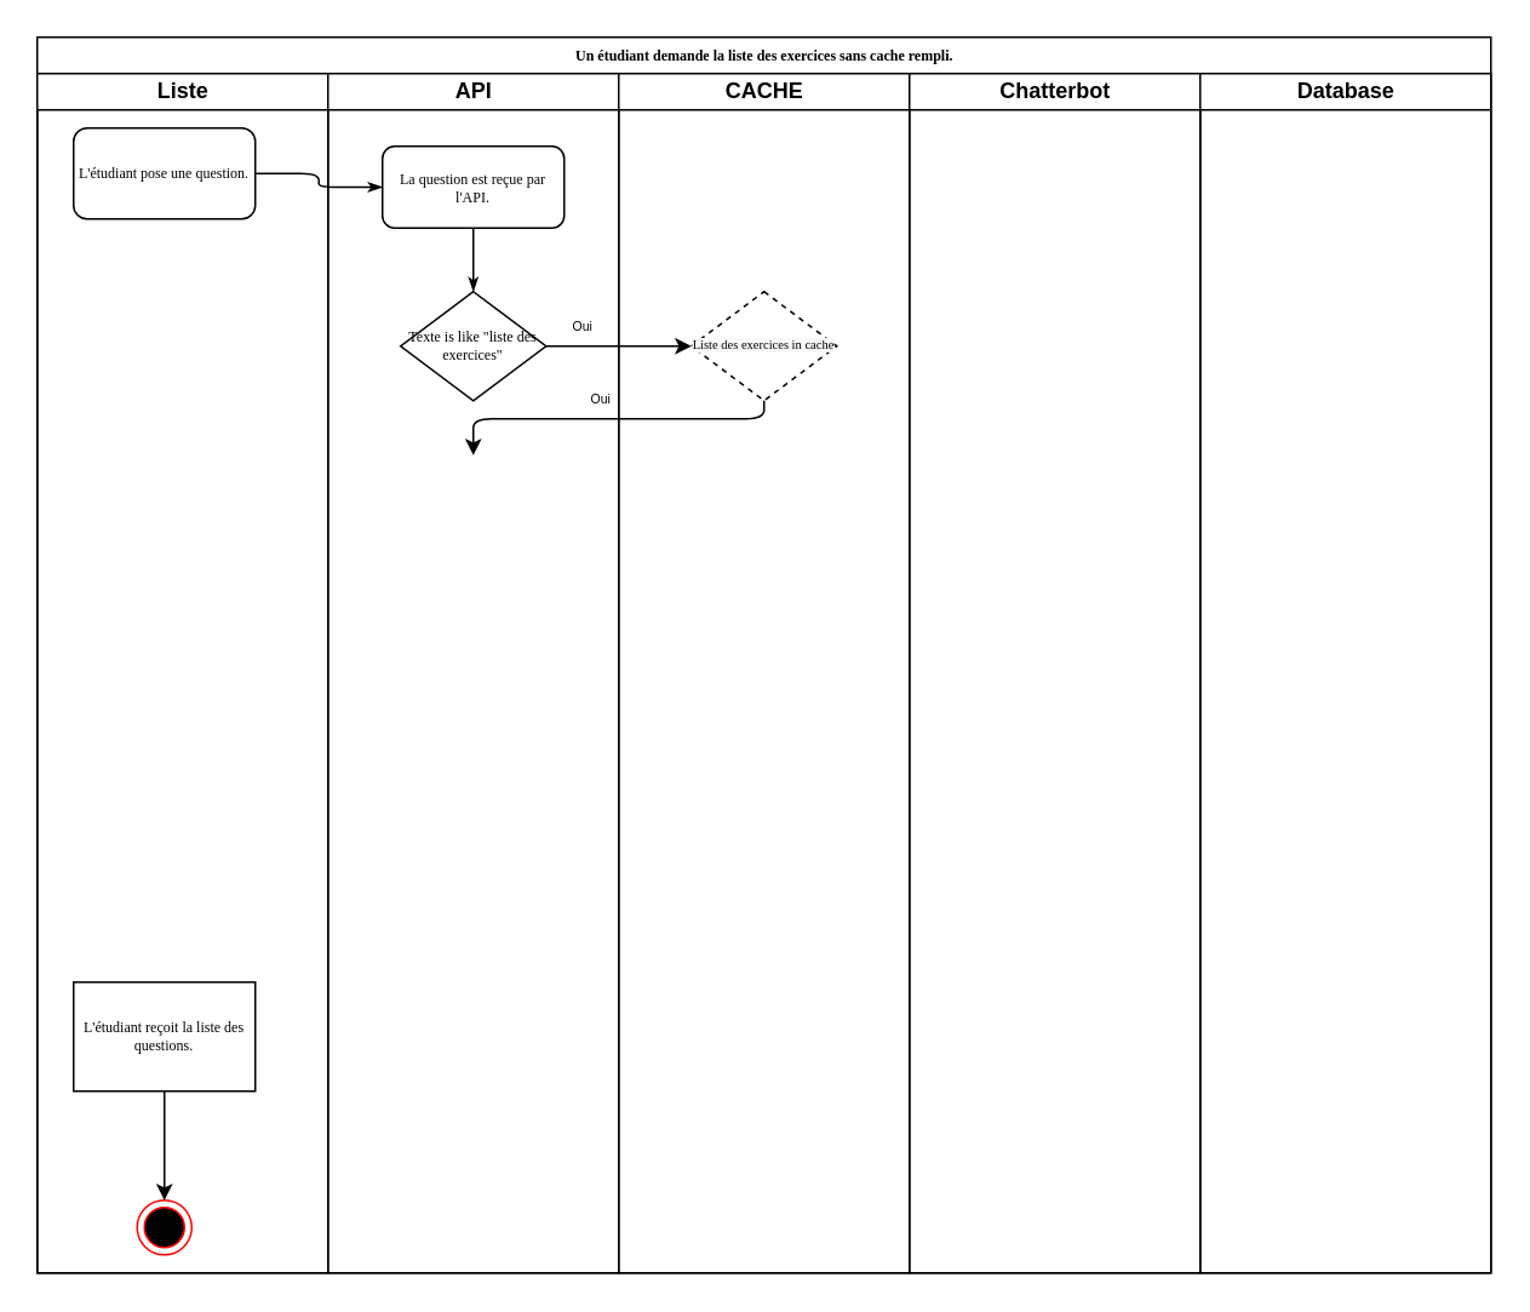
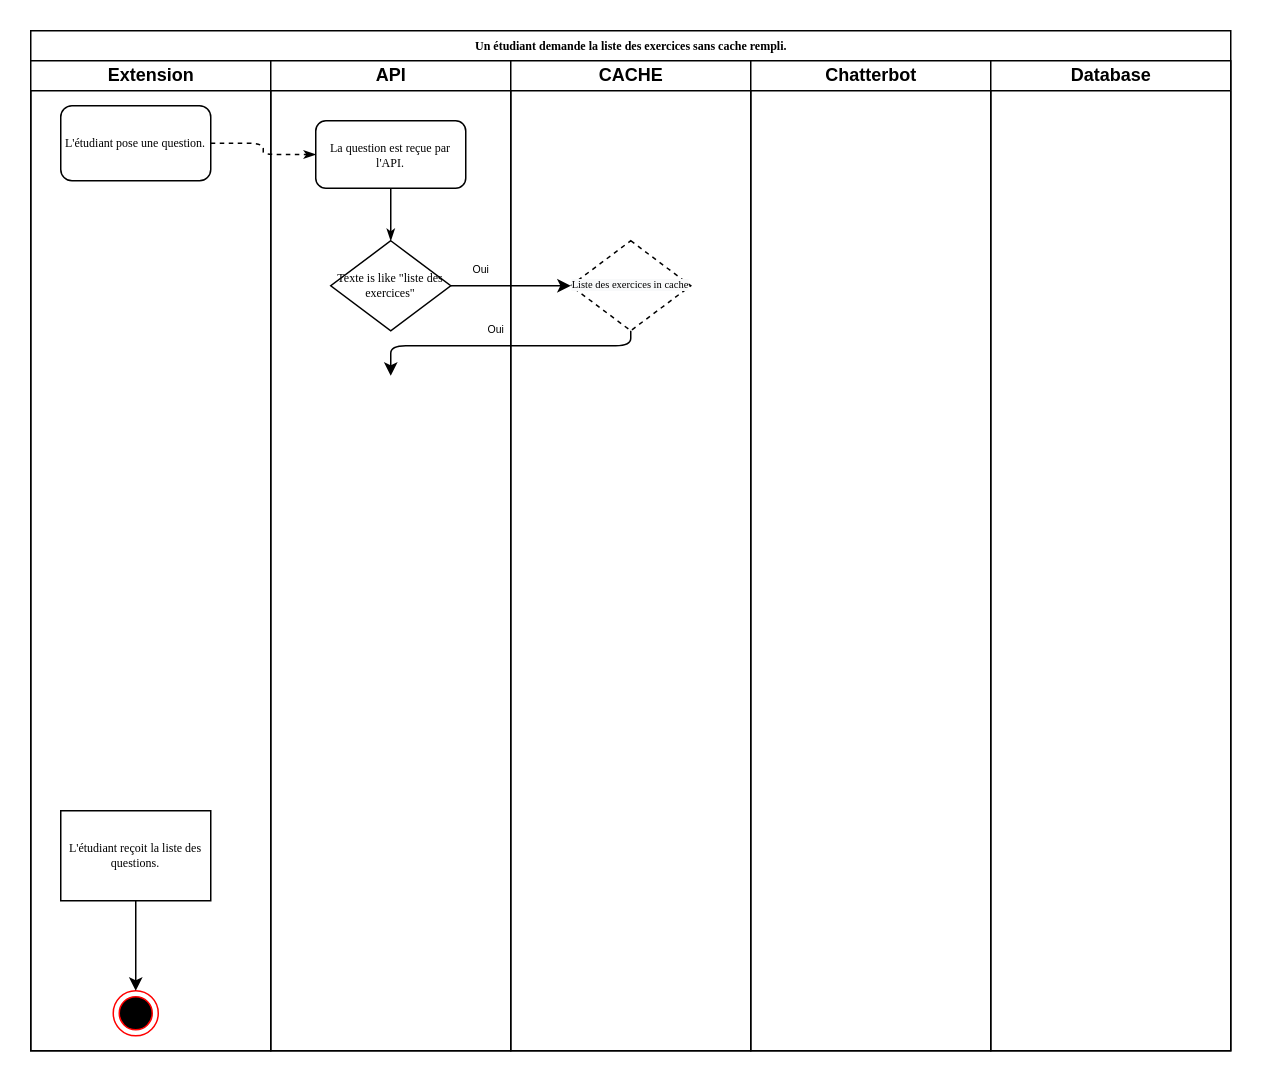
- <mxCell id="3" value="Liste" style="swimlane;html=1;startSize=20;" vertex="1" parent="2"><mxGeometry y="20" width="160" height="660" as="geometry" /></mxCell>
+ <mxCell id="3" value="Extension" style="swimlane;html=1;startSize=20;" vertex="1" parent="2"><mxGeometry y="20" width="160" height="660" as="geometry" /></mxCell>
- <mxCell id="8" style="edgeStyle=orthogonalEdgeStyle;rounded=1;html=1;labelBackgroundColor=none;startArrow=none;startFill=0;startSize=5;endArrow=classicThin;endFill=1;endSize=5;jettySize=auto;orthogonalLoop=1;strokeWidth=1;fontFamily=Verdana;fontSize=8" edge="1" parent="2" source="4" target="18"><mxGeometry relative="1" as="geometry" /></mxCell>
+ <mxCell id="8" style="edgeStyle=orthogonalEdgeStyle;rounded=1;html=1;labelBackgroundColor=none;startArrow=none;startFill=0;startSize=5;endArrow=classicThin;endFill=1;endSize=5;jettySize=auto;orthogonalLoop=1;strokeWidth=1;fontFamily=Verdana;fontSize=8;dashed=1;" edge="1" parent="2" source="4" target="18"><mxGeometry relative="1" as="geometry" /></mxCell>
